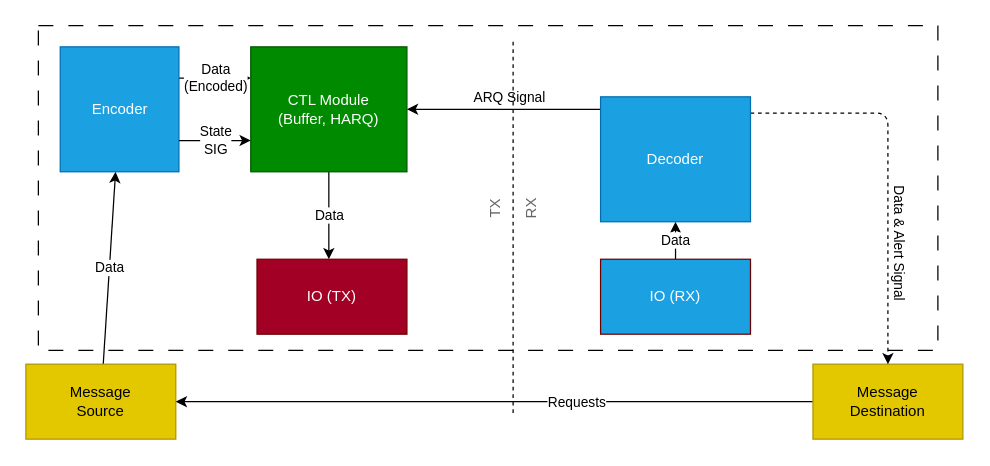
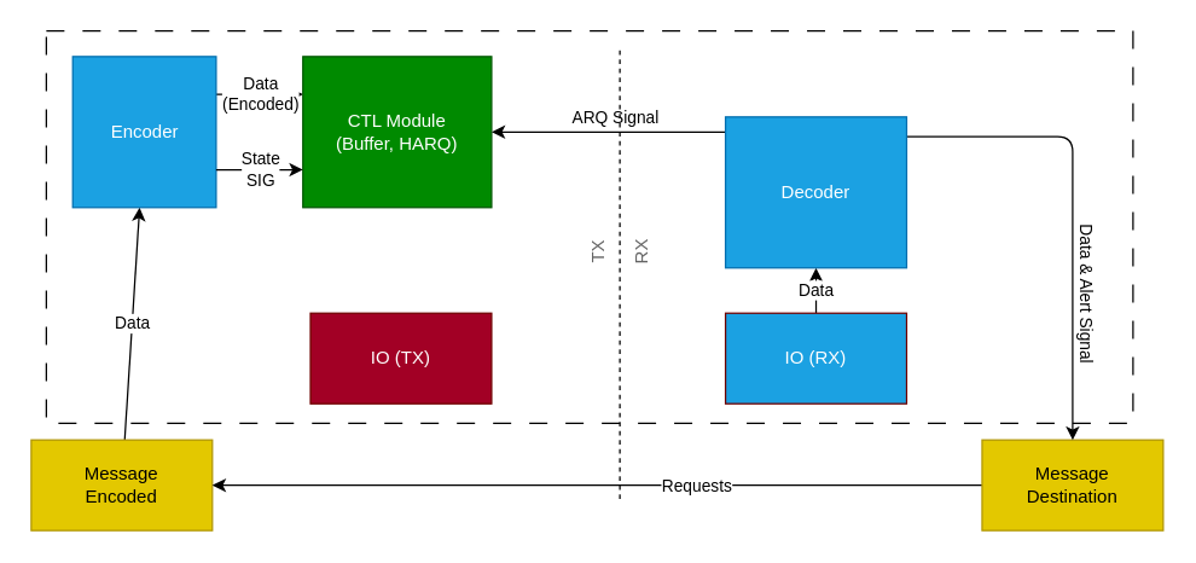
- <mxCell id="15" style="edgeStyle=orthogonalEdgeStyle;html=1;elbow=vertical;dashed=1;" parent="1" source="17" target="14" edge="1"><mxGeometry relative="1" as="geometry"><Array as="points"><mxPoint x="710" y="90" /></Array></mxGeometry></mxCell>
+ <mxCell id="15" style="edgeStyle=orthogonalEdgeStyle;html=1;elbow=vertical;" parent="1" source="17" target="14" edge="1"><mxGeometry relative="1" as="geometry"><Array as="points"><mxPoint x="710" y="90" /></Array></mxGeometry></mxCell>
- <mxCell id="6" value="Data" style="edgeStyle=orthogonalEdgeStyle;html=1;elbow=vertical;" parent="1" source="7" target="18" edge="1"><mxGeometry relative="1" as="geometry"><Array as="points"><mxPoint x="310" y="260" /><mxPoint x="310" y="260" /></Array></mxGeometry></mxCell>
- <mxCell id="3" value="Message&lt;br&gt;Source" style="whiteSpace=wrap;html=1;fillColor=#e3c800;fontColor=#000000;strokeColor=#B09500;" parent="1" vertex="1"><mxGeometry x="20" y="291" width="120" height="60" as="geometry" /></mxCell>
+ <mxCell id="3" value="Message&lt;br&gt;Encoded" style="whiteSpace=wrap;html=1;fillColor=#e3c800;fontColor=#000000;strokeColor=#B09500;" parent="1" vertex="1"><mxGeometry x="20" y="291" width="120" height="60" as="geometry" /></mxCell>
